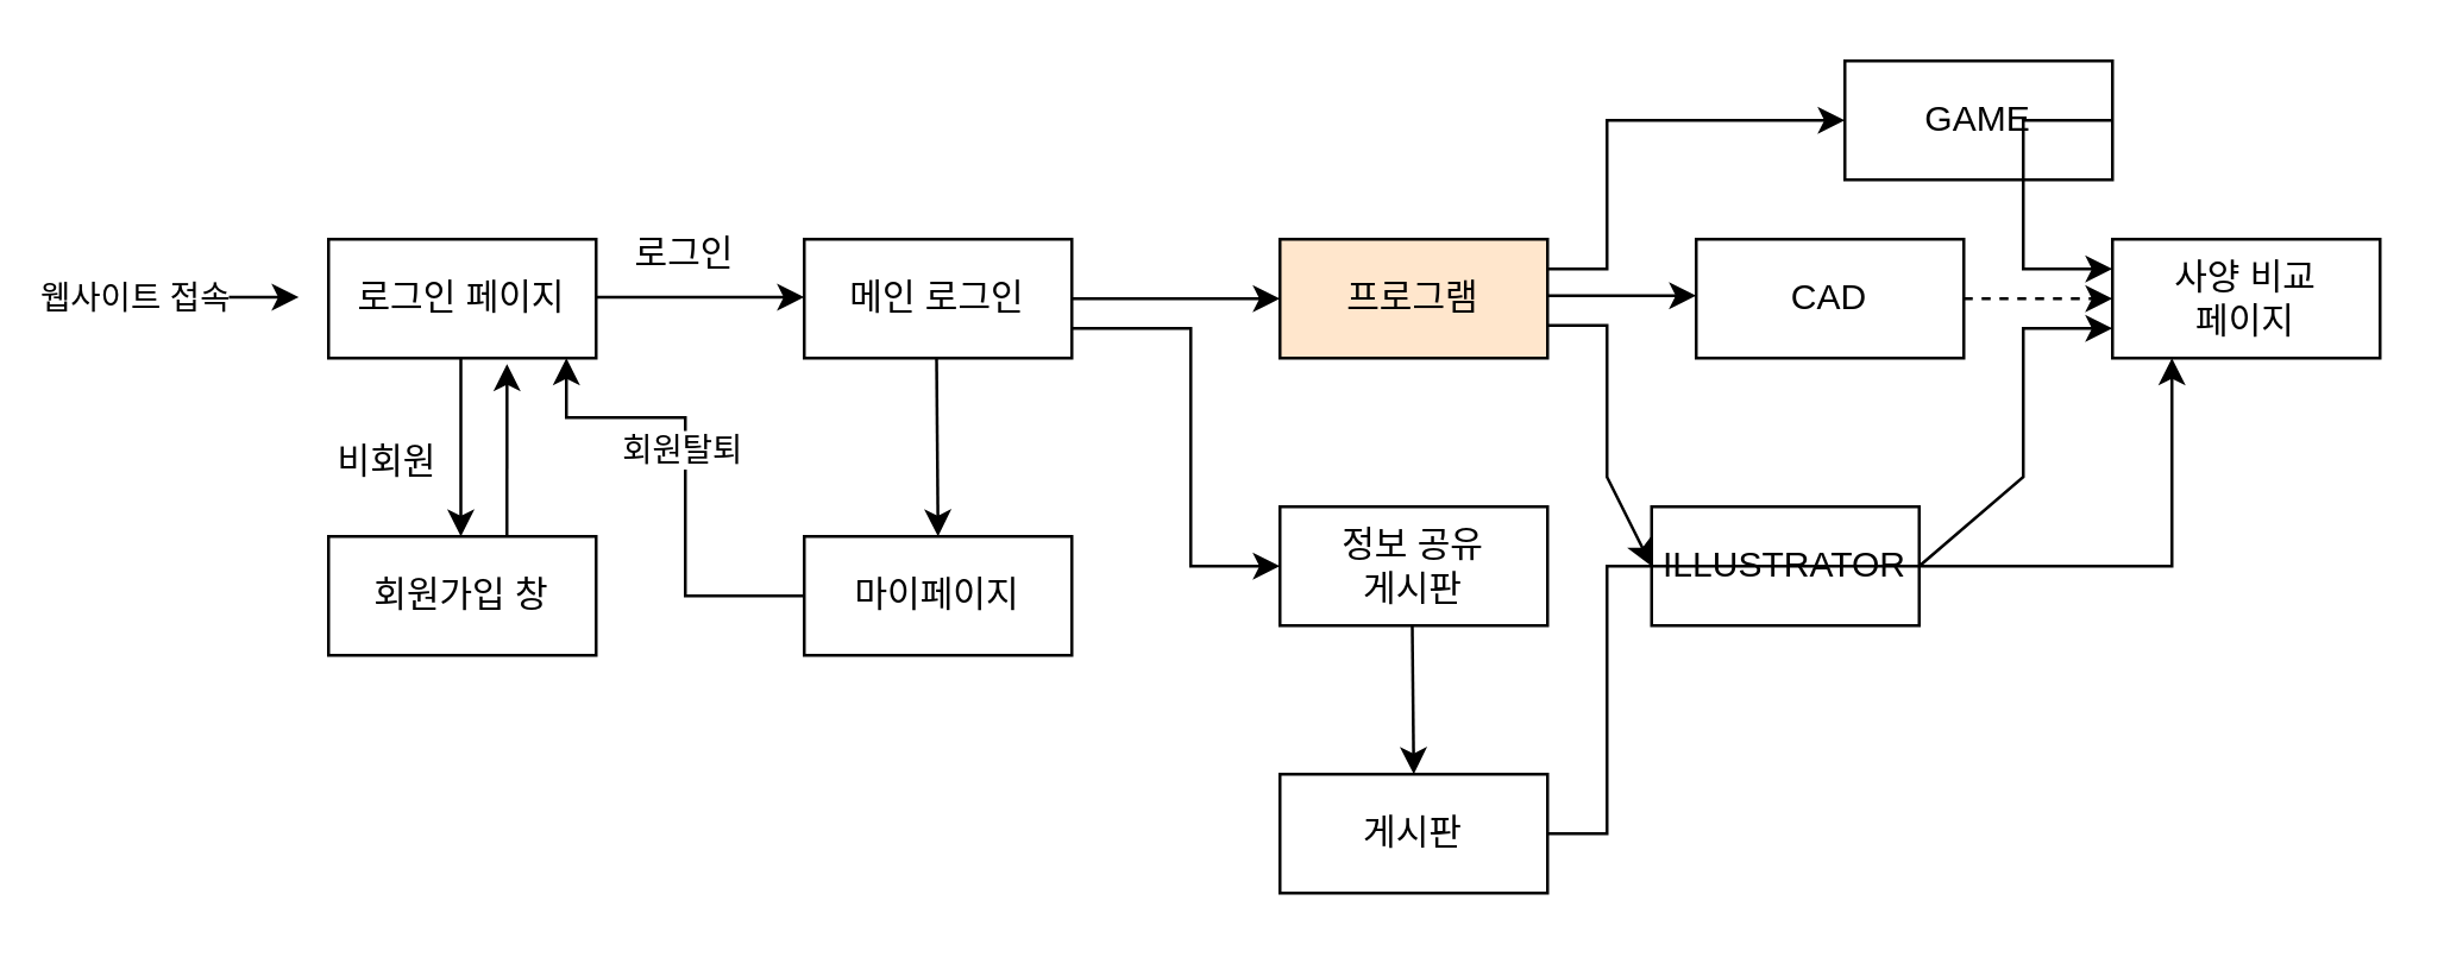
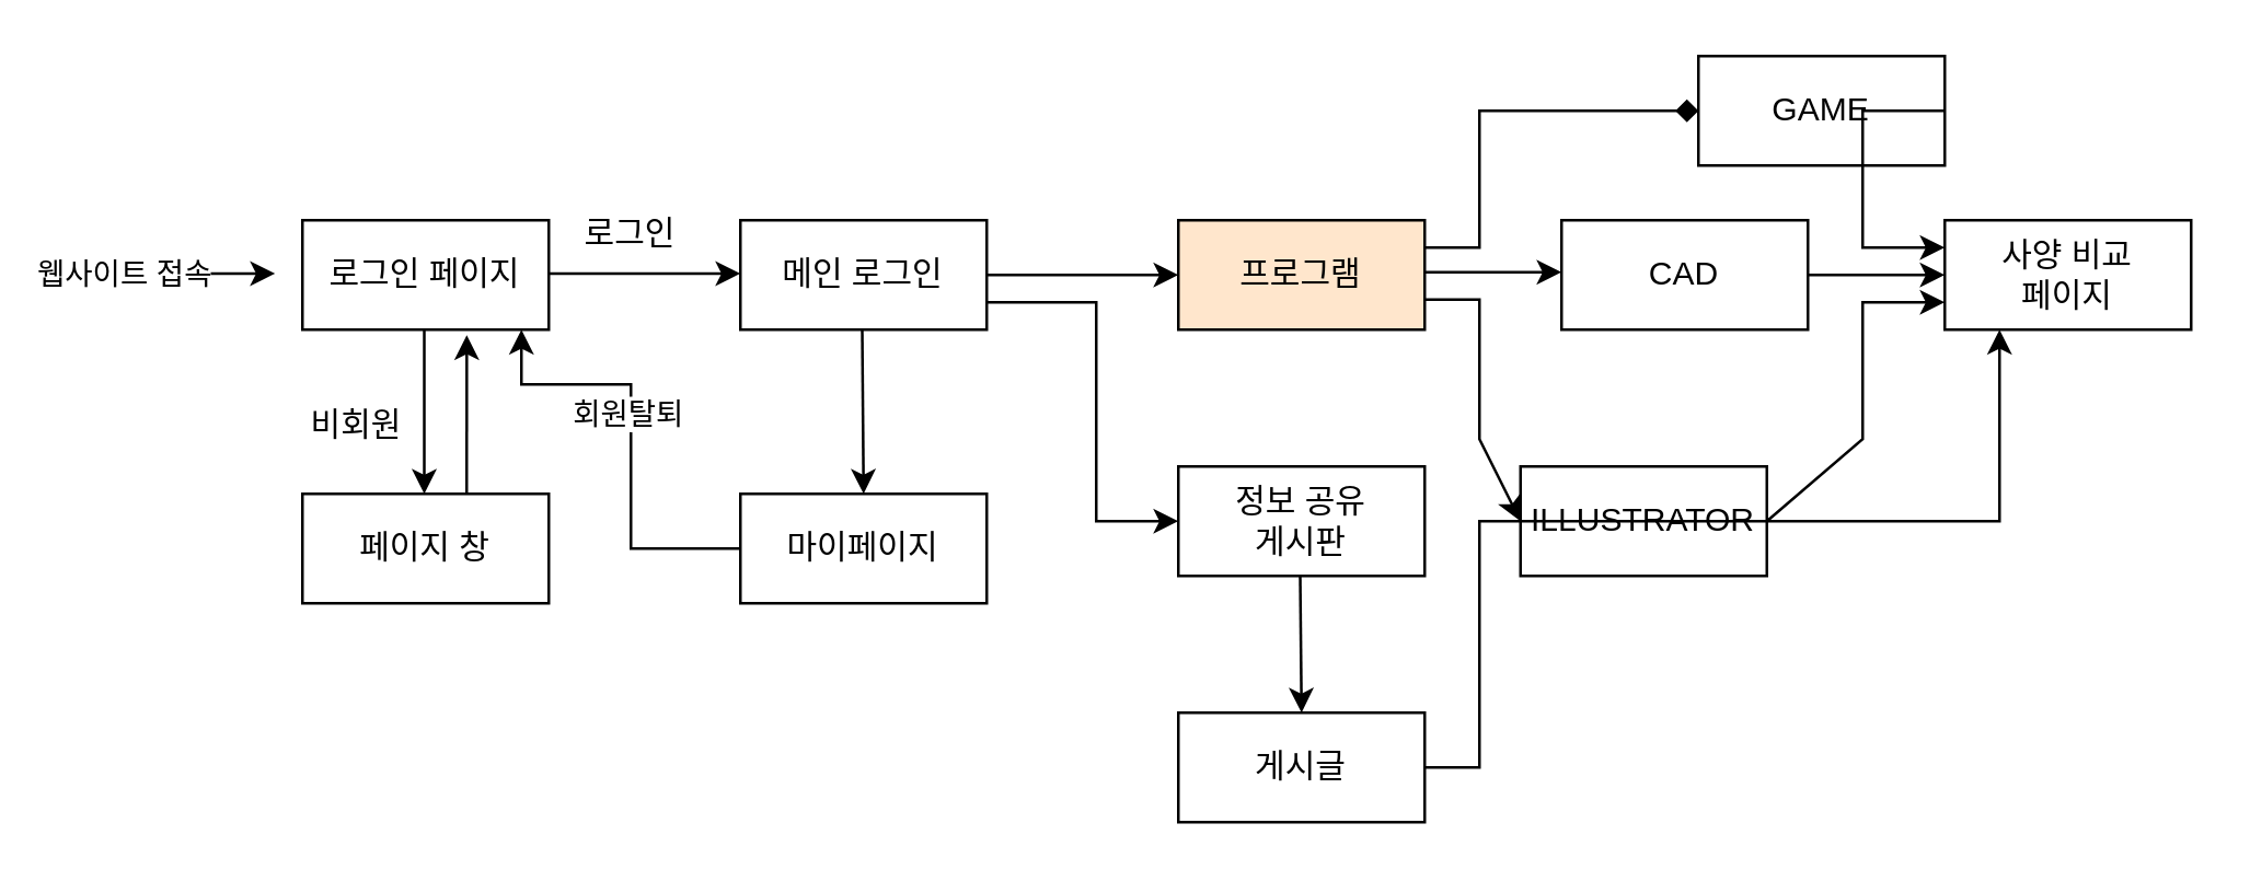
- <mxCell id="22" value="" style="endArrow=classic;html=1;rounded=0;exitX=1;exitY=0.25;exitDx=0;exitDy=0;entryX=0;entryY=0.5;entryDx=0;entryDy=0;" edge="1" parent="1" source="11" target="19"><mxGeometry width="50" height="50" relative="1" as="geometry"><mxPoint x="390" y="310" as="sourcePoint" /><mxPoint x="440" y="260" as="targetPoint" /><Array as="points"><mxPoint x="540" y="90" /><mxPoint x="540" y="40" /></Array></mxGeometry></mxCell>
+ <mxCell id="22" value="" style="endArrow=diamond;html=1;rounded=0;exitX=1;exitY=0.25;exitDx=0;exitDy=0;entryX=0;entryY=0.5;entryDx=0;entryDy=0;" edge="1" parent="1" source="11" target="19"><mxGeometry width="50" height="50" relative="1" as="geometry"><mxPoint x="390" y="310" as="sourcePoint" /><mxPoint x="440" y="260" as="targetPoint" /><Array as="points"><mxPoint x="540" y="90" /><mxPoint x="540" y="40" /></Array></mxGeometry></mxCell>
- <mxCell id="26" value="" style="edgeStyle=orthogonalEdgeStyle;rounded=0;orthogonalLoop=1;jettySize=auto;html=1;entryX=0;entryY=0.5;entryDx=0;entryDy=0;exitX=1;exitY=0.5;exitDx=0;exitDy=0;dashed=1;" edge="1" parent="1" source="21" target="27"><mxGeometry relative="1" as="geometry"><mxPoint x="690" y="280" as="sourcePoint" /><Array as="points" /></mxGeometry></mxCell>
+ <mxCell id="26" value="" style="edgeStyle=orthogonalEdgeStyle;rounded=0;orthogonalLoop=1;jettySize=auto;html=1;entryX=0;entryY=0.5;entryDx=0;entryDy=0;exitX=1;exitY=0.5;exitDx=0;exitDy=0;" edge="1" parent="1" source="21" target="27"><mxGeometry relative="1" as="geometry"><mxPoint x="690" y="280" as="sourcePoint" /><Array as="points" /></mxGeometry></mxCell>
- <mxCell id="6" value="회원가입 창" style="rounded=0;whiteSpace=wrap;html=1;" vertex="1" parent="1"><mxGeometry x="110" y="180" width="90" height="40" as="geometry" /></mxCell>
+ <mxCell id="6" value="페이지 창" style="rounded=0;whiteSpace=wrap;html=1;" vertex="1" parent="1"><mxGeometry x="110" y="180" width="90" height="40" as="geometry" /></mxCell>
- <mxCell id="18" value="게시판" style="rounded=0;whiteSpace=wrap;html=1;" vertex="1" parent="1"><mxGeometry x="430" y="260" width="90" height="40" as="geometry" /></mxCell>
+ <mxCell id="18" value="게시글" style="rounded=0;whiteSpace=wrap;html=1;" vertex="1" parent="1"><mxGeometry x="430" y="260" width="90" height="40" as="geometry" /></mxCell>
